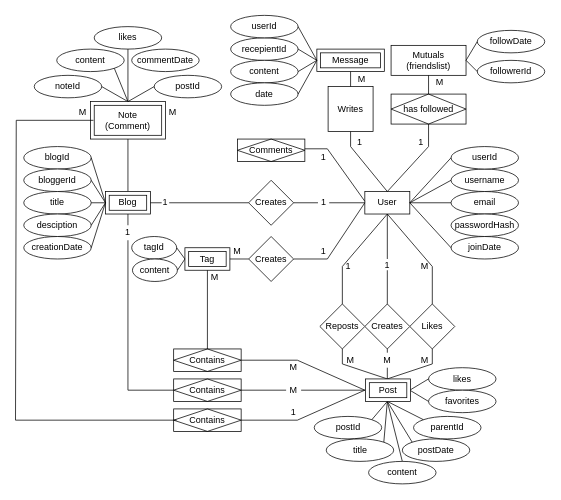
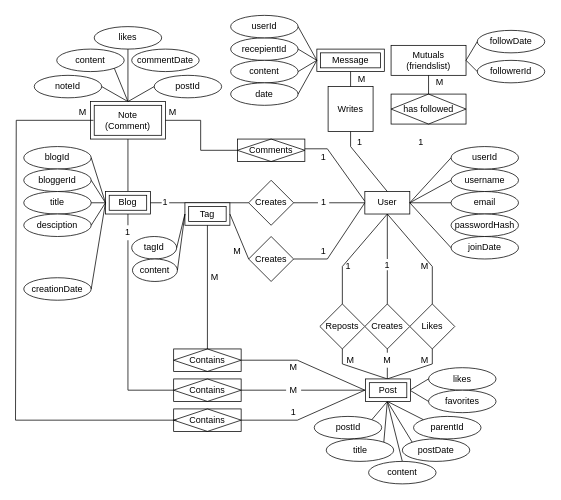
+ <mxCell id="51" value="" style="endArrow=none;html=1;rounded=0;exitX=0;exitY=0.5;exitDx=0;exitDy=0;entryX=1;entryY=0.5;entryDx=0;entryDy=0;" parent="1" source="44" target="48" edge="1"><mxGeometry width="50" height="50" relative="1" as="geometry"><mxPoint x="448" y="26" as="sourcePoint" /><mxPoint x="326" y="140" as="targetPoint" /><Array as="points"><mxPoint x="267" y="200" /><mxPoint x="267" y="160" /></Array></mxGeometry></mxCell>
- <mxCell id="25" value="" style="endArrow=none;html=1;rounded=0;entryX=0.5;entryY=1;entryDx=0;entryDy=0;exitX=0.5;exitY=0;exitDx=0;exitDy=0;" parent="1" source="2" target="19" edge="1"><mxGeometry width="50" height="50" relative="1" as="geometry"><mxPoint x="556" y="280" as="sourcePoint" /><mxPoint x="636" y="235" as="targetPoint" /><Array as="points"><mxPoint x="571" y="195" /></Array></mxGeometry></mxCell>
- <mxCell id="125" value="creationDate" style="ellipse;whiteSpace=wrap;html=1;" parent="1" vertex="1"><mxGeometry x="31" y="315" width="90" height="30" as="geometry" /></mxCell>
+ <mxCell id="125" value="creationDate" style="ellipse;whiteSpace=wrap;html=1;" parent="1" vertex="1"><mxGeometry x="31" y="370" width="90" height="30" as="geometry" /></mxCell>
- <mxCell id="100" value="Tag" style="shape=ext;margin=3;double=1;whiteSpace=wrap;html=1;align=center;" parent="1" vertex="1"><mxGeometry x="246" y="330" width="60" height="30" as="geometry" /></mxCell>
+ <mxCell id="100" value="Tag" style="shape=ext;margin=3;double=1;whiteSpace=wrap;html=1;align=center;" parent="1" vertex="1"><mxGeometry x="246" y="270" width="60" height="30" as="geometry" /></mxCell>
